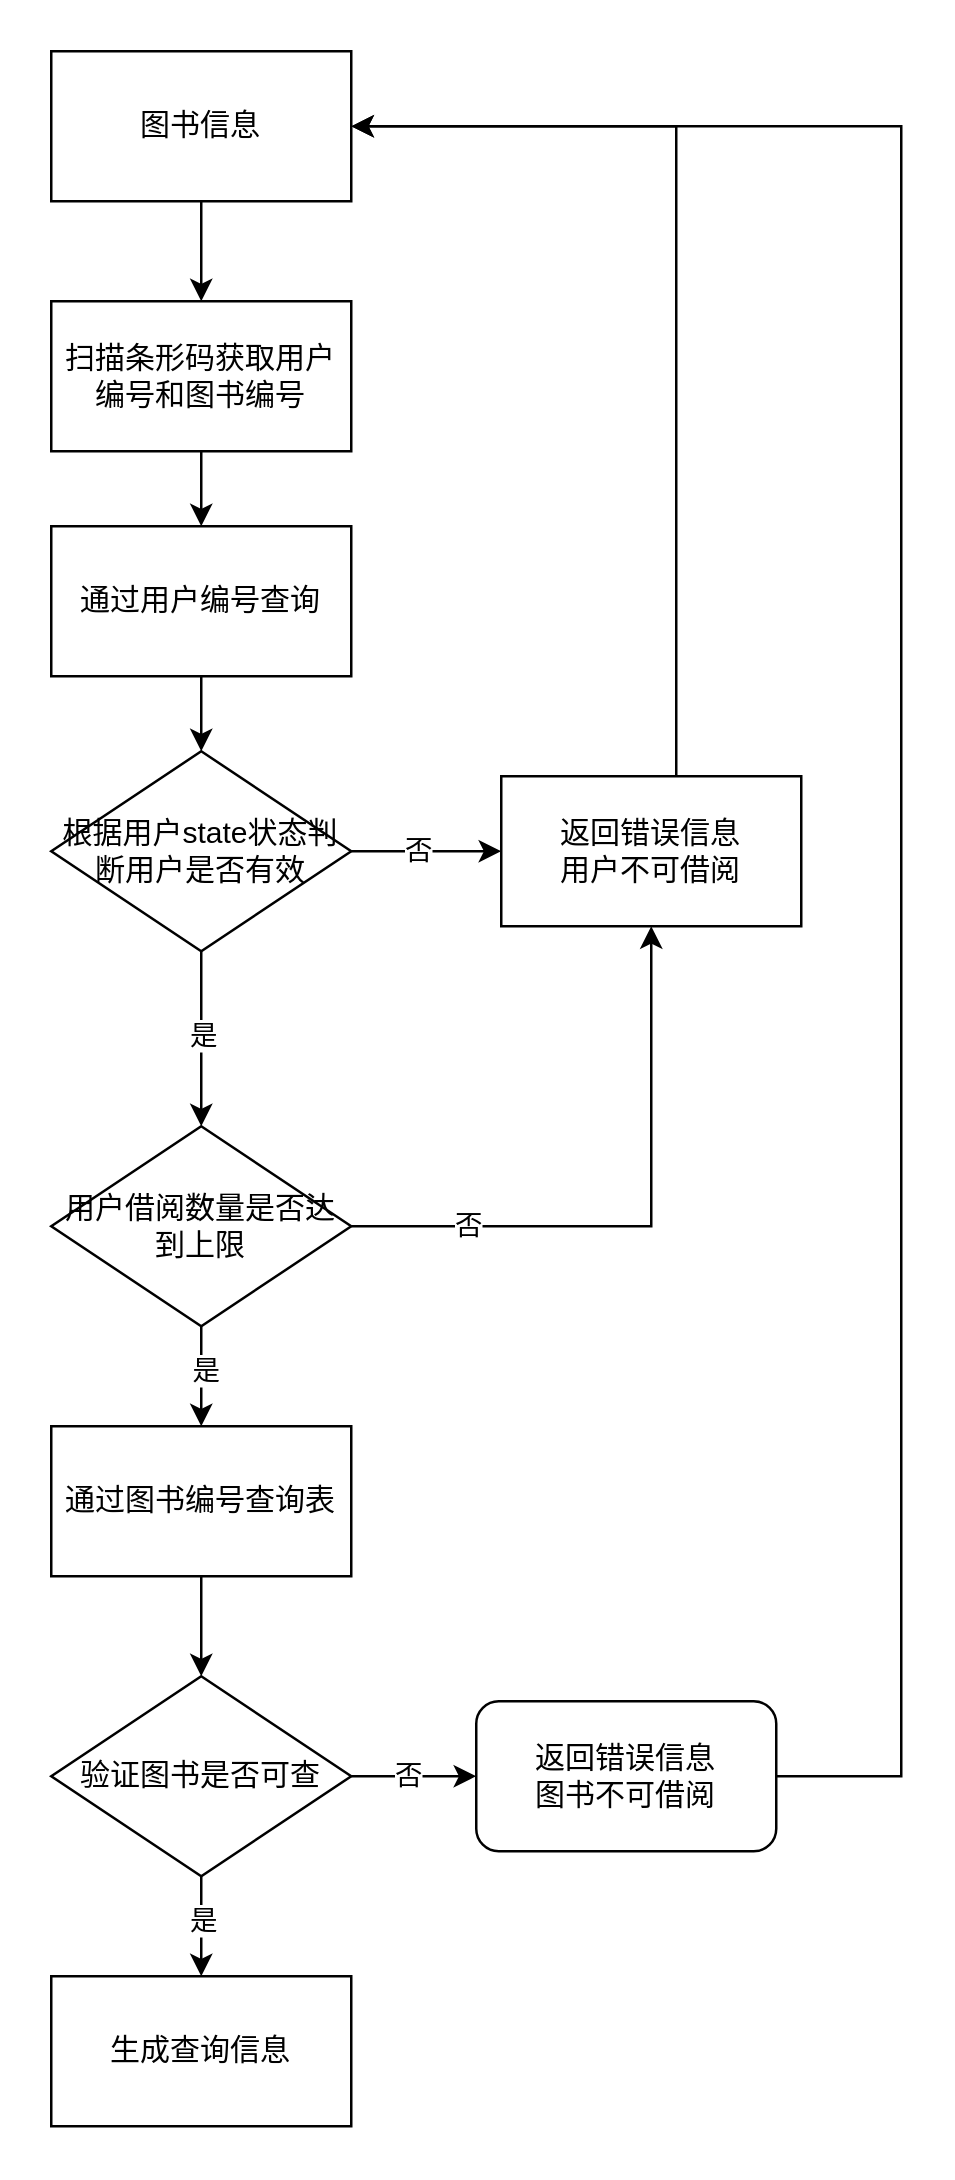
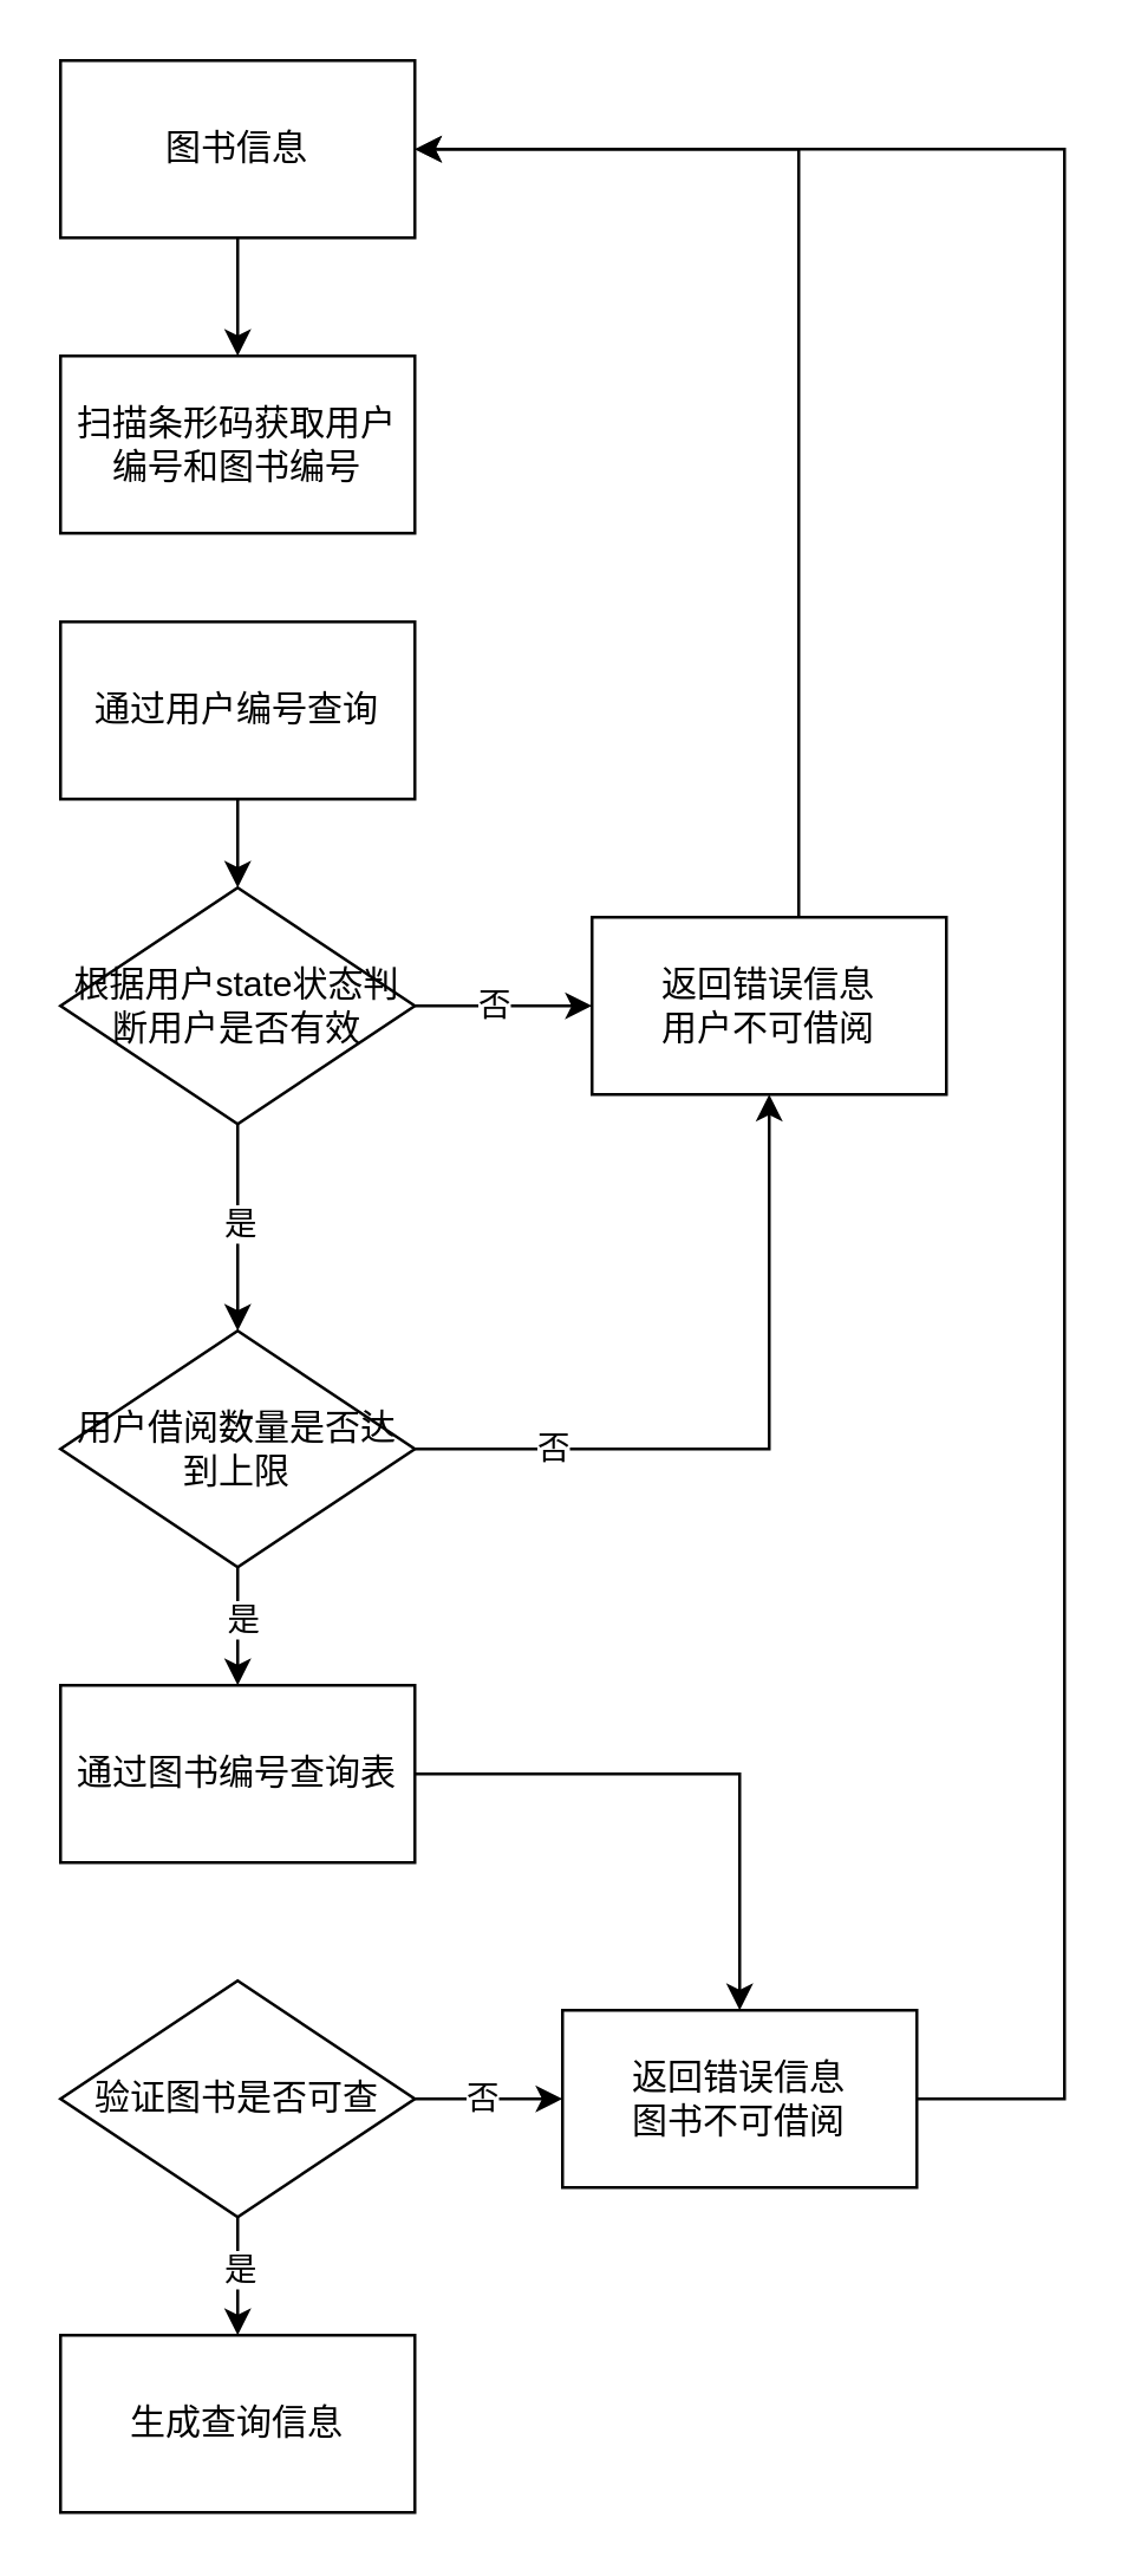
- <mxCell id="4" value="" style="edgeStyle=orthogonalEdgeStyle;rounded=0;orthogonalLoop=1;jettySize=auto;html=1;" edge="1" parent="1" source="5" target="7"><mxGeometry relative="1" as="geometry" /></mxCell>
- <mxCell id="18" value="" style="edgeStyle=orthogonalEdgeStyle;rounded=0;orthogonalLoop=1;jettySize=auto;html=1;" edge="1" parent="1" source="19" target="24"><mxGeometry relative="1" as="geometry" /></mxCell>
+ <mxCell id="18" value="" style="edgeStyle=orthogonalEdgeStyle;rounded=0;orthogonalLoop=1;jettySize=auto;html=1;" edge="1" parent="1" source="19" target="29"><mxGeometry relative="1" as="geometry" /></mxCell>
- <mxCell id="29" value="返回错误信息&lt;div&gt;图书不可借阅&lt;/div&gt;" style="whiteSpace=wrap;html=1;rounded=1;" vertex="1" parent="1"><mxGeometry x="190" y="680" width="120" height="60" as="geometry" /></mxCell>
+ <mxCell id="29" value="返回错误信息&lt;div&gt;图书不可借阅&lt;/div&gt;" style="whiteSpace=wrap;html=1;" vertex="1" parent="1"><mxGeometry x="190" y="680" width="120" height="60" as="geometry" /></mxCell>
